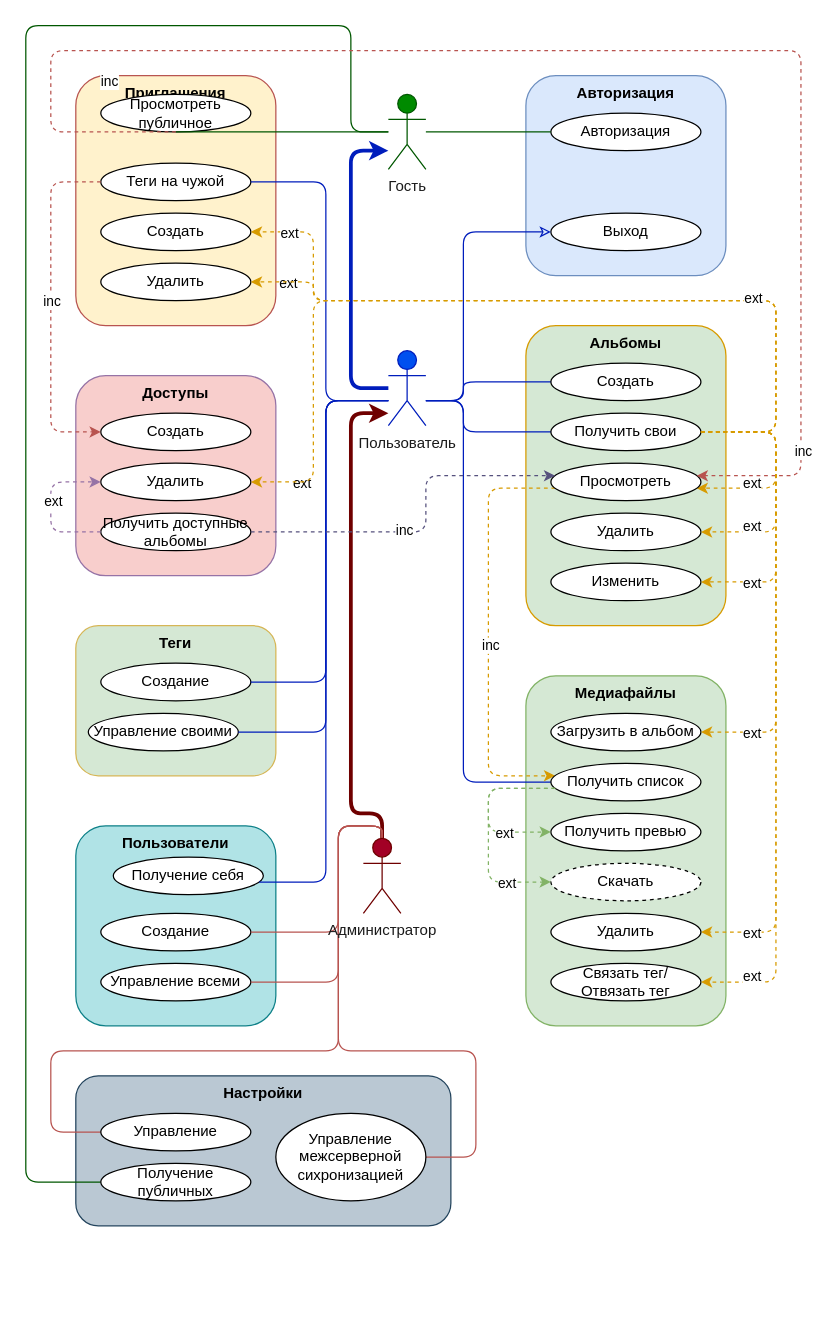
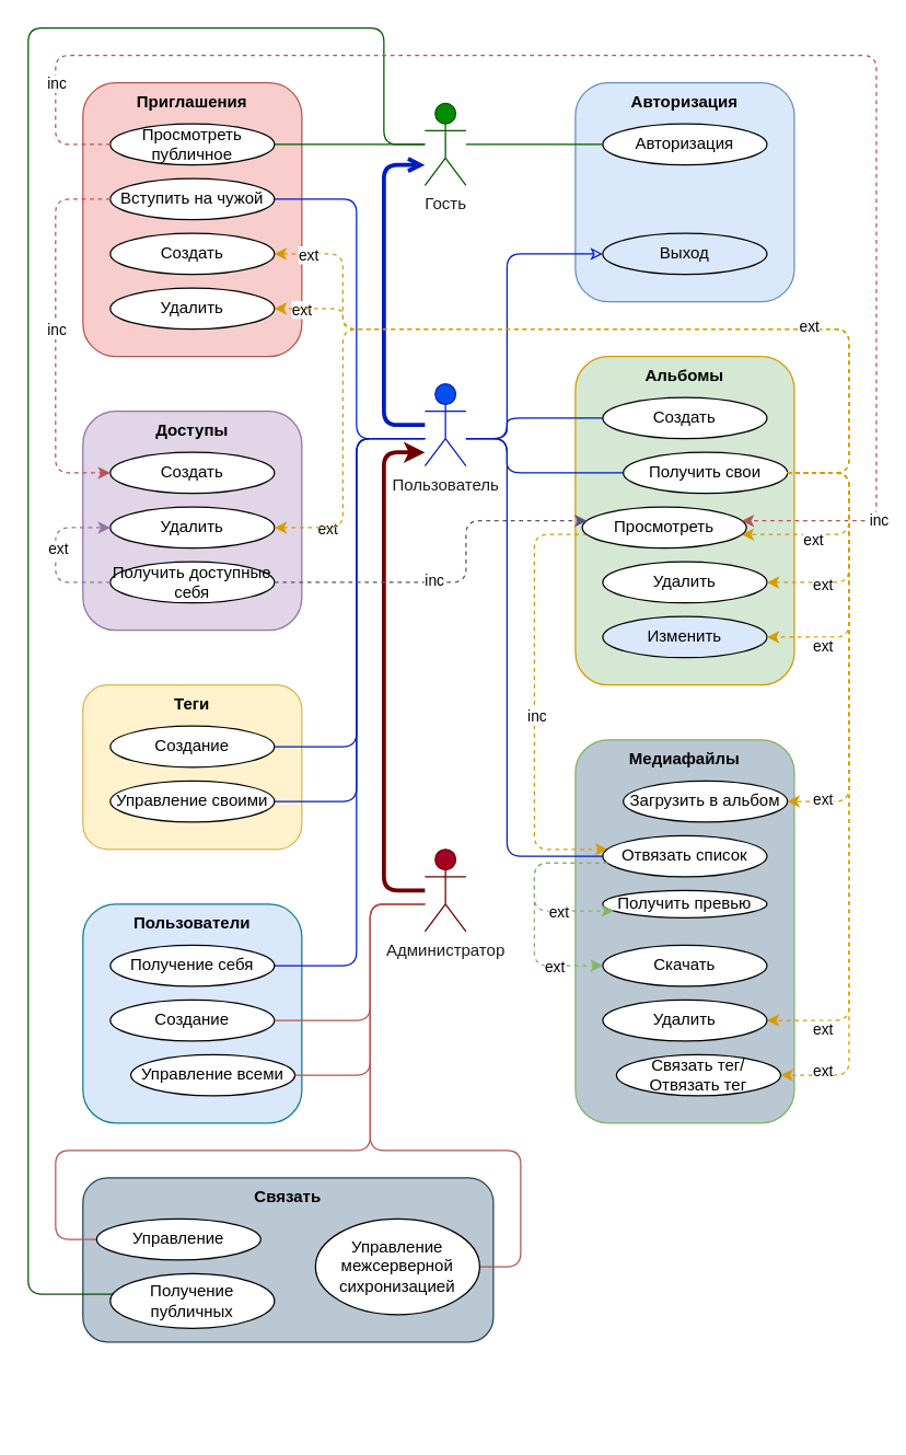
- <mxCell id="21" value="&lt;div style=&quot;padding-top: 0px; margin-top: 0px; margin-bottom: 180px;&quot;&gt;&lt;b&gt;Приглашения&lt;/b&gt;&lt;br&gt;&lt;/div&gt;" style="rounded=1;whiteSpace=wrap;html=1;fillColor=#fff2cc;strokeColor=#b85450;align=center;verticalAlign=top;" parent="20" vertex="1"><mxGeometry width="160" height="200" as="geometry" /></mxCell>
+ <mxCell id="21" value="&lt;div style=&quot;padding-top: 0px; margin-top: 0px; margin-bottom: 180px;&quot;&gt;&lt;b&gt;Приглашения&lt;/b&gt;&lt;br&gt;&lt;/div&gt;" style="rounded=1;whiteSpace=wrap;html=1;fillColor=#f8cecc;strokeColor=#b85450;align=center;verticalAlign=top;" parent="20" vertex="1"><mxGeometry width="160" height="200" as="geometry" /></mxCell>
- <mxCell id="22" value="Просмотреть публичное" style="ellipse;whiteSpace=wrap;html=1;" parent="20" vertex="1"><mxGeometry x="20" y="15" width="120" height="30" as="geometry" /></mxCell>
+ <mxCell id="22" value="Просмотреть публичное" style="ellipse;whiteSpace=wrap;html=1;" parent="20" vertex="1"><mxGeometry x="20" y="30" width="120" height="30" as="geometry" /></mxCell>
- <mxCell id="35" style="edgeStyle=orthogonalEdgeStyle;rounded=1;orthogonalLoop=1;jettySize=auto;html=1;endArrow=classic;endFill=1;fillColor=#0050ef;strokeColor=#001DBC;strokeWidth=3;" parent="1" source="43" target="33" edge="1"><mxGeometry relative="1" as="geometry"><Array as="points"><mxPoint x="280" y="310" /><mxPoint x="280" y="120" /></Array></mxGeometry></mxCell>
+ <mxCell id="35" style="edgeStyle=orthogonalEdgeStyle;rounded=1;orthogonalLoop=1;jettySize=auto;html=1;endArrow=open;endFill=1;fillColor=#0050ef;strokeColor=#001DBC;strokeWidth=3;" parent="1" source="43" target="33" edge="1"><mxGeometry relative="1" as="geometry"><Array as="points"><mxPoint x="280" y="310" /><mxPoint x="280" y="120" /></Array></mxGeometry></mxCell>
- <mxCell id="23" value="Теги на чужой" style="ellipse;whiteSpace=wrap;html=1;" parent="20" vertex="1"><mxGeometry x="20" y="70" width="120" height="30" as="geometry" /></mxCell>
+ <mxCell id="23" value="Вступить на чужой" style="ellipse;whiteSpace=wrap;html=1;" parent="20" vertex="1"><mxGeometry x="20" y="70" width="120" height="30" as="geometry" /></mxCell>
- <mxCell id="30" value="Выход" style="ellipse;whiteSpace=wrap;html=1;" parent="27" vertex="1"><mxGeometry x="20" y="110" width="120" height="30" as="geometry" /></mxCell>
+ <mxCell id="30" value="Выход" style="ellipse;whiteSpace=wrap;html=1;fillColor=#dae8fc;" parent="27" vertex="1"><mxGeometry x="20" y="110" width="120" height="30" as="geometry" /></mxCell>
- <mxCell id="13" value="&lt;div style=&quot;padding-top: 0px; margin-top: 0px; margin-bottom: 180px;&quot;&gt;&lt;b&gt;Доступы&lt;/b&gt;&lt;br&gt;&lt;/div&gt;" style="rounded=1;whiteSpace=wrap;html=1;fillColor=#f8cecc;strokeColor=#9673a6;align=center;verticalAlign=top;" parent="12" vertex="1"><mxGeometry width="160" height="160" as="geometry" /></mxCell>
+ <mxCell id="13" value="&lt;div style=&quot;padding-top: 0px; margin-top: 0px; margin-bottom: 180px;&quot;&gt;&lt;b&gt;Доступы&lt;/b&gt;&lt;br&gt;&lt;/div&gt;" style="rounded=1;whiteSpace=wrap;html=1;fillColor=#e1d5e7;strokeColor=#9673a6;align=center;verticalAlign=top;" parent="12" vertex="1"><mxGeometry width="160" height="160" as="geometry" /></mxCell>
- <mxCell id="56" value="Получить свои" style="ellipse;whiteSpace=wrap;html=1;" parent="1" vertex="1"><mxGeometry x="440" y="330" width="120" height="30" as="geometry" /></mxCell>
+ <mxCell id="56" value="Получить свои" style="ellipse;whiteSpace=wrap;html=1;" parent="1" vertex="1"><mxGeometry x="455" y="330" width="120" height="30" as="geometry" /></mxCell>
- <mxCell id="57" value="Просмотреть" style="ellipse;whiteSpace=wrap;html=1;" parent="1" vertex="1"><mxGeometry x="440" y="370" width="120" height="30" as="geometry" /></mxCell>
+ <mxCell id="57" value="Просмотреть" style="ellipse;whiteSpace=wrap;html=1;" parent="1" vertex="1"><mxGeometry x="425" y="370" width="120" height="30" as="geometry" /></mxCell>
- <mxCell id="16" value="Получить доступные альбомы" style="ellipse;whiteSpace=wrap;html=1;" parent="12" vertex="1"><mxGeometry x="20" y="110" width="120" height="30" as="geometry" /></mxCell>
+ <mxCell id="16" value="Получить доступные себя" style="ellipse;whiteSpace=wrap;html=1;" parent="12" vertex="1"><mxGeometry x="20" y="110" width="120" height="30" as="geometry" /></mxCell>
- <mxCell id="59" value="Изменить" style="ellipse;whiteSpace=wrap;html=1;" parent="1" vertex="1"><mxGeometry x="440" y="450" width="120" height="30" as="geometry" /></mxCell>
+ <mxCell id="59" value="Изменить" style="ellipse;whiteSpace=wrap;html=1;fillColor=#dae8fc;" parent="1" vertex="1"><mxGeometry x="440" y="450" width="120" height="30" as="geometry" /></mxCell>
- <mxCell id="9" value="&lt;div style=&quot;padding-top: 0px; margin-top: 0px; margin-bottom: 180px;&quot;&gt;&lt;b&gt;Теги&lt;/b&gt;&lt;/div&gt;" style="rounded=1;whiteSpace=wrap;html=1;fillColor=#d5e8d4;strokeColor=#d6b656;align=center;verticalAlign=top;container=0;" parent="8" vertex="1"><mxGeometry width="160" height="120" as="geometry" /></mxCell>
+ <mxCell id="9" value="&lt;div style=&quot;padding-top: 0px; margin-top: 0px; margin-bottom: 180px;&quot;&gt;&lt;b&gt;Теги&lt;/b&gt;&lt;/div&gt;" style="rounded=1;whiteSpace=wrap;html=1;fillColor=#fff2cc;strokeColor=#d6b656;align=center;verticalAlign=top;container=0;" parent="8" vertex="1"><mxGeometry width="160" height="120" as="geometry" /></mxCell>
- <mxCell id="26" value="&lt;div style=&quot;padding-top: 0px; margin-top: 0px; margin-bottom: 180px;&quot;&gt;&lt;b&gt;Медиафайлы&lt;/b&gt;&lt;br&gt;&lt;/div&gt;" style="rounded=1;whiteSpace=wrap;html=1;fillColor=#d5e8d4;strokeColor=#82b366;align=center;verticalAlign=top;" parent="1" vertex="1"><mxGeometry x="420" y="540" width="160" height="280" as="geometry" /></mxCell>
+ <mxCell id="26" value="&lt;div style=&quot;padding-top: 0px; margin-top: 0px; margin-bottom: 180px;&quot;&gt;&lt;b&gt;Медиафайлы&lt;/b&gt;&lt;br&gt;&lt;/div&gt;" style="rounded=1;whiteSpace=wrap;html=1;fillColor=#bac8d3;strokeColor=#82b366;align=center;verticalAlign=top;" parent="1" vertex="1"><mxGeometry x="420" y="540" width="160" height="280" as="geometry" /></mxCell>
- <mxCell id="10" value="Управление своими" style="ellipse;whiteSpace=wrap;html=1;container=0;" parent="8" vertex="1"><mxGeometry x="10" y="70" width="120" height="30" as="geometry" /></mxCell>
+ <mxCell id="10" value="Управление своими" style="ellipse;whiteSpace=wrap;html=1;container=0;" parent="8" vertex="1"><mxGeometry x="20" y="70" width="120" height="30" as="geometry" /></mxCell>
- <mxCell id="69" value="Загрузить в альбом" style="ellipse;whiteSpace=wrap;html=1;" parent="1" vertex="1"><mxGeometry x="440" y="570" width="120" height="30" as="geometry" /></mxCell>
+ <mxCell id="69" value="Загрузить в альбом" style="ellipse;whiteSpace=wrap;html=1;" parent="1" vertex="1"><mxGeometry x="455" y="570" width="120" height="30" as="geometry" /></mxCell>
- <mxCell id="70" value="Получить список" style="ellipse;whiteSpace=wrap;html=1;" parent="1" vertex="1"><mxGeometry x="440" y="610" width="120" height="30" as="geometry" /></mxCell>
+ <mxCell id="70" value="Отвязать список" style="ellipse;whiteSpace=wrap;html=1;" parent="1" vertex="1"><mxGeometry x="440" y="610" width="120" height="30" as="geometry" /></mxCell>
- <mxCell id="71" value="Получить превью" style="ellipse;whiteSpace=wrap;html=1;" parent="1" vertex="1"><mxGeometry x="440" y="650" width="120" height="30" as="geometry" /></mxCell>
+ <mxCell id="71" value="Получить превью" style="ellipse;whiteSpace=wrap;html=1;" parent="1" vertex="1"><mxGeometry x="440" y="650" width="120" height="20" as="geometry" /></mxCell>
- <mxCell id="4" value="&lt;div style=&quot;padding-top: 0px; margin-top: 0px; margin-bottom: 180px;&quot;&gt;&lt;b&gt;Пользователи&lt;/b&gt;&lt;/div&gt;" style="rounded=1;whiteSpace=wrap;html=1;fillColor=#b0e3e6;strokeColor=#0e8088;align=center;verticalAlign=top;container=0;" parent="3" vertex="1"><mxGeometry width="160" height="160" as="geometry" /></mxCell>
+ <mxCell id="4" value="&lt;div style=&quot;padding-top: 0px; margin-top: 0px; margin-bottom: 180px;&quot;&gt;&lt;b&gt;Пользователи&lt;/b&gt;&lt;/div&gt;" style="rounded=1;whiteSpace=wrap;html=1;fillColor=#dae8fc;strokeColor=#0e8088;align=center;verticalAlign=top;container=0;" parent="3" vertex="1"><mxGeometry width="160" height="160" as="geometry" /></mxCell>
- <mxCell id="5" value="Получение себя" style="ellipse;whiteSpace=wrap;html=1;container=0;" parent="3" vertex="1"><mxGeometry x="30" y="25" width="120" height="30" as="geometry" /></mxCell>
+ <mxCell id="5" value="Получение себя" style="ellipse;whiteSpace=wrap;html=1;container=0;" parent="3" vertex="1"><mxGeometry x="20" y="30" width="120" height="30" as="geometry" /></mxCell>
- <mxCell id="50" value="&lt;font color=&quot;#1a1a1a&quot;&gt;Администратор&lt;/font&gt;" style="shape=umlActor;verticalLabelPosition=bottom;verticalAlign=top;html=1;outlineConnect=0;fillColor=#a20025;fontColor=#ffffff;strokeColor=#6F0000;" parent="1" vertex="1"><mxGeometry x="290" y="670" width="30" height="60" as="geometry" /></mxCell>
+ <mxCell id="50" value="&lt;font color=&quot;#1a1a1a&quot;&gt;Администратор&lt;/font&gt;" style="shape=umlActor;verticalLabelPosition=bottom;verticalAlign=top;html=1;outlineConnect=0;fillColor=#a20025;fontColor=#ffffff;strokeColor=#6F0000;" parent="1" vertex="1"><mxGeometry x="310" y="620" width="30" height="60" as="geometry" /></mxCell>
- <mxCell id="72" value="Скачать" style="ellipse;whiteSpace=wrap;html=1;dashed=1;" parent="1" vertex="1"><mxGeometry x="440" y="690" width="120" height="30" as="geometry" /></mxCell>
+ <mxCell id="72" value="Скачать" style="ellipse;whiteSpace=wrap;html=1;" parent="1" vertex="1"><mxGeometry x="440" y="690" width="120" height="30" as="geometry" /></mxCell>
- <mxCell id="7" value="Управление всеми" style="ellipse;whiteSpace=wrap;html=1;container=0;" parent="3" vertex="1"><mxGeometry x="20" y="110" width="120" height="30" as="geometry" /></mxCell>
+ <mxCell id="7" value="Управление всеми" style="ellipse;whiteSpace=wrap;html=1;container=0;" parent="3" vertex="1"><mxGeometry x="35" y="110" width="120" height="30" as="geometry" /></mxCell>
- <mxCell id="91" value="Связать тег/ Отвязать тег" style="ellipse;whiteSpace=wrap;html=1;container=0;" parent="1" vertex="1"><mxGeometry x="440" y="770" width="120" height="30" as="geometry" /></mxCell>
+ <mxCell id="91" value="Связать тег/ Отвязать тег" style="ellipse;whiteSpace=wrap;html=1;container=0;" parent="1" vertex="1"><mxGeometry x="450" y="770" width="120" height="30" as="geometry" /></mxCell>
- <mxCell id="2" value="&lt;div style=&quot;padding-top: 0px; margin-top: 0px; margin-bottom: 180px;&quot;&gt;&lt;b&gt;Настройки&lt;/b&gt;&lt;/div&gt;" style="rounded=1;whiteSpace=wrap;html=1;fillColor=#bac8d3;strokeColor=#23445d;align=center;verticalAlign=top;container=0;" parent="1" vertex="1"><mxGeometry x="60" y="860" width="300" height="120" as="geometry" /></mxCell>
+ <mxCell id="2" value="&lt;div style=&quot;padding-top: 0px; margin-top: 0px; margin-bottom: 180px;&quot;&gt;&lt;b&gt;Связать&lt;/b&gt;&lt;/div&gt;" style="rounded=1;whiteSpace=wrap;html=1;fillColor=#bac8d3;strokeColor=#23445d;align=center;verticalAlign=top;container=0;" parent="1" vertex="1"><mxGeometry x="60" y="860" width="300" height="120" as="geometry" /></mxCell>
- <mxCell id="95" value="Управление" style="ellipse;whiteSpace=wrap;html=1;container=0;" parent="1" vertex="1"><mxGeometry x="80" y="890" width="120" height="30" as="geometry" /></mxCell>
+ <mxCell id="95" value="Управление" style="ellipse;whiteSpace=wrap;html=1;container=0;" parent="1" vertex="1"><mxGeometry x="70" y="890" width="120" height="30" as="geometry" /></mxCell>
- <mxCell id="96" value="Управление межсерверной сихронизацией" style="ellipse;whiteSpace=wrap;html=1;container=0;" parent="1" vertex="1"><mxGeometry x="220" y="890" width="120" height="70" as="geometry" /></mxCell>
+ <mxCell id="96" value="Управление межсерверной сихронизацией" style="ellipse;whiteSpace=wrap;html=1;container=0;" parent="1" vertex="1"><mxGeometry x="230" y="890" width="120" height="70" as="geometry" /></mxCell>
- <mxCell id="94" value="Получение публичных" style="ellipse;whiteSpace=wrap;html=1;container=0;" parent="1" vertex="1"><mxGeometry x="80" y="930" width="120" height="30" as="geometry" /></mxCell>
+ <mxCell id="94" value="Получение публичных" style="ellipse;whiteSpace=wrap;html=1;container=0;" parent="1" vertex="1"><mxGeometry x="80" y="930" width="120" height="40" as="geometry" /></mxCell>
